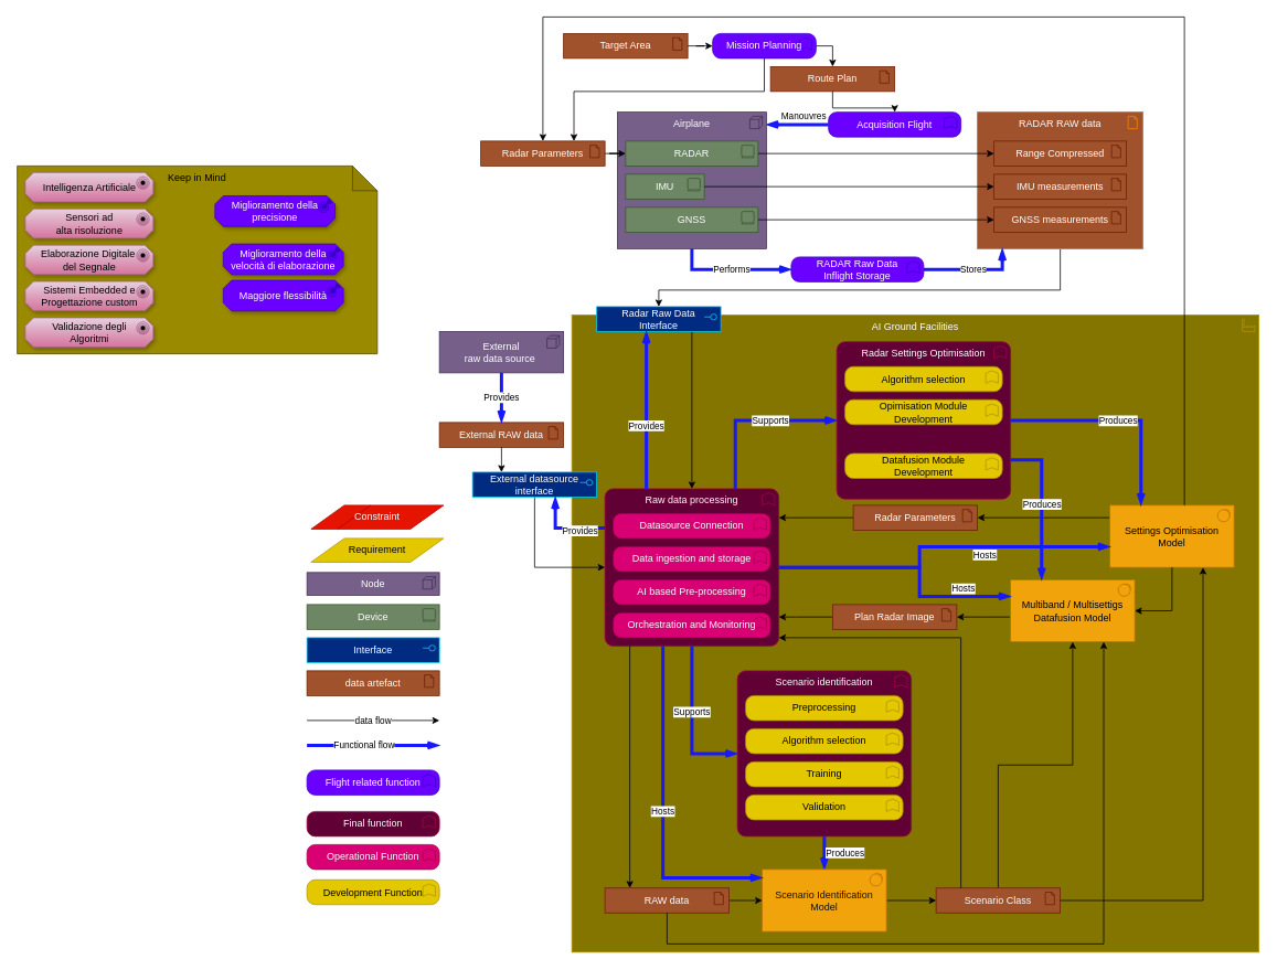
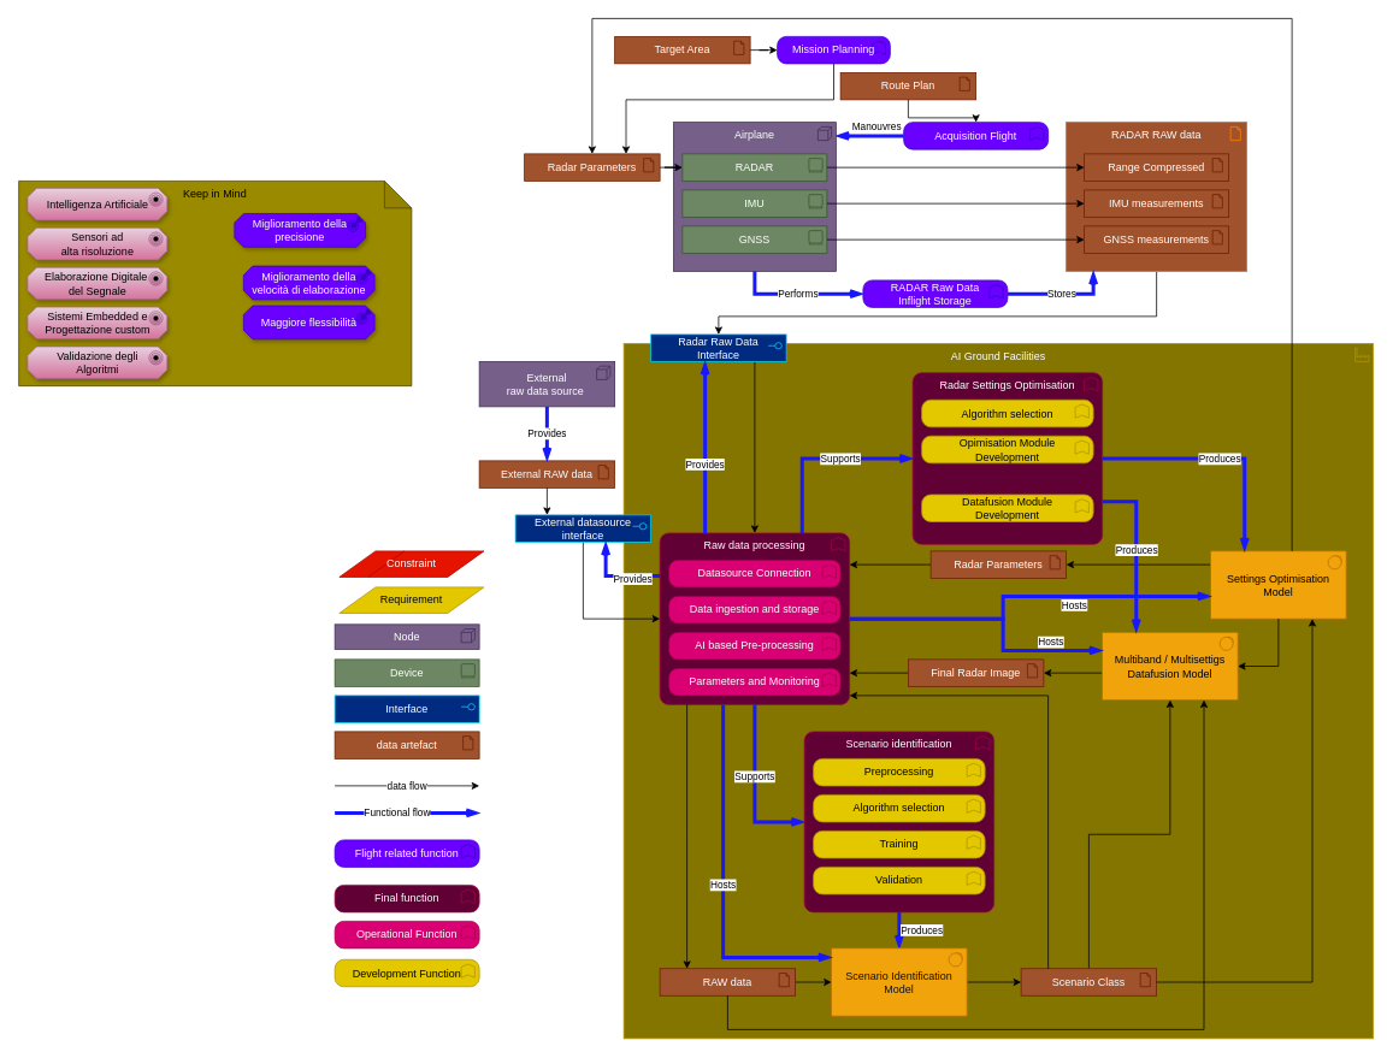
- <mxCell id="21" style="edgeStyle=orthogonalEdgeStyle;rounded=0;orthogonalLoop=1;jettySize=auto;html=1;entryX=0.5;entryY=0;entryDx=0;entryDy=0;entryPerimeter=0;exitX=1;exitY=0.5;exitDx=0;exitDy=0;exitPerimeter=0;" edge="1" parent="1" source="19" target="5"><mxGeometry relative="1" as="geometry" /></mxCell>
- <mxCell id="56" value="IMU" style="html=1;outlineConnect=0;whiteSpace=wrap;fillColor=#6d8764;shape=mxgraph.archimate3.application;appType=device;fontColor=#ffffff;strokeColor=#3A5431;" vertex="1" parent="54"><mxGeometry x="10" y="75" width="95" height="30" as="geometry" /></mxCell>
+ <mxCell id="56" value="IMU" style="html=1;outlineConnect=0;whiteSpace=wrap;fillColor=#6d8764;shape=mxgraph.archimate3.application;appType=device;fontColor=#ffffff;strokeColor=#3A5431;" vertex="1" parent="54"><mxGeometry x="10" y="75" width="160" height="30" as="geometry" /></mxCell>
- <mxCell id="72" value="Plan Radar Image" style="html=1;outlineConnect=0;whiteSpace=wrap;fillColor=#a0522d;shape=mxgraph.archimate3.application;appType=artifact;archiType=square;fontColor=#ffffff;strokeColor=#6D1F00;" vertex="1" parent="1"><mxGeometry x="1005" y="730" width="150" height="30" as="geometry" /></mxCell>
+ <mxCell id="72" value="Final Radar Image" style="html=1;outlineConnect=0;whiteSpace=wrap;fillColor=#a0522d;shape=mxgraph.archimate3.application;appType=artifact;archiType=square;fontColor=#ffffff;strokeColor=#6D1F00;" vertex="1" parent="1"><mxGeometry x="1005" y="730" width="150" height="30" as="geometry" /></mxCell>
- <mxCell id="12" value="Orchestration and Monitoring" style="html=1;outlineConnect=0;whiteSpace=wrap;fillColor=#d80073;shape=mxgraph.archimate3.application;appType=func;archiType=rounded;fontColor=#ffffff;strokeColor=#A50040;" vertex="1" parent="1"><mxGeometry x="740" y="740" width="190" height="30" as="geometry" /></mxCell>
+ <mxCell id="12" value="Parameters and Monitoring" style="html=1;outlineConnect=0;whiteSpace=wrap;fillColor=#d80073;shape=mxgraph.archimate3.application;appType=func;archiType=rounded;fontColor=#ffffff;strokeColor=#A50040;" vertex="1" parent="1"><mxGeometry x="740" y="740" width="190" height="30" as="geometry" /></mxCell>
